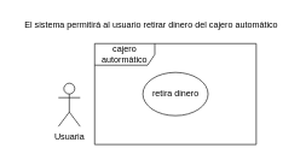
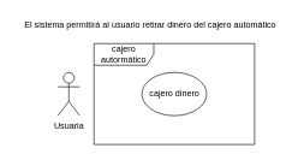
- <mxCell id="5" value="retira dinero" style="ellipse;whiteSpace=wrap;html=1;" vertex="1" parent="1"><mxGeometry x="196.5" y="100" width="90" height="60" as="geometry" /></mxCell>
+ <mxCell id="5" value="cajero dinero" style="ellipse;whiteSpace=wrap;html=1;" vertex="1" parent="1"><mxGeometry x="196.5" y="100" width="90" height="60" as="geometry" /></mxCell>
- <mxCell id="4" value="Usuaria" style="shape=umlActor;verticalLabelPosition=bottom;verticalAlign=top;html=1;" vertex="1" parent="1"><mxGeometry x="80" y="115" width="30" height="60" as="geometry" /></mxCell>
+ <mxCell id="4" value="Usuaria" style="shape=umlActor;verticalLabelPosition=bottom;verticalAlign=top;html=1;" vertex="1" parent="1"><mxGeometry x="80" y="100" width="30" height="60" as="geometry" /></mxCell>
